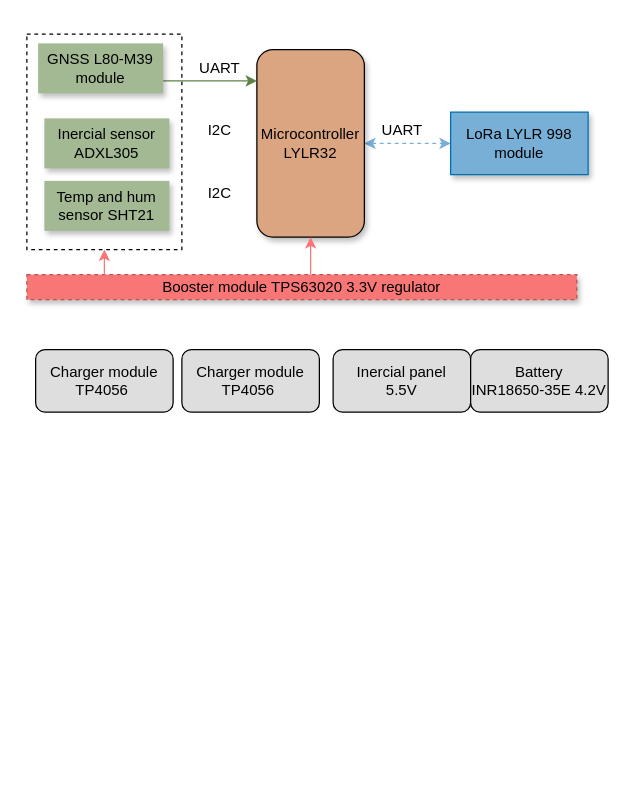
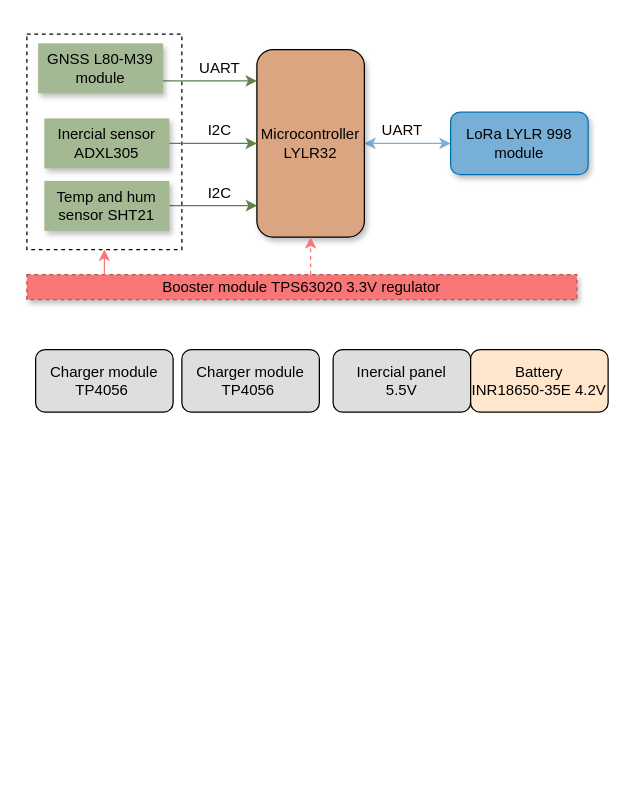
+ <mxCell id="18" style="edgeStyle=orthogonalEdgeStyle;rounded=0;orthogonalLoop=1;jettySize=auto;html=1;fillColor=#60a917;strokeColor=#5D8245;entryX=0;entryY=0.5;entryDx=0;entryDy=0;" edge="1" parent="1" source="15" target="4"><mxGeometry relative="1" as="geometry"><mxPoint x="135" y="108" as="sourcePoint" /><mxPoint x="205" y="104" as="targetPoint" /><Array as="points" /></mxGeometry></mxCell>
- <mxCell id="3" style="edgeStyle=orthogonalEdgeStyle;rounded=0;orthogonalLoop=1;jettySize=auto;html=1;strokeColor=#78AFD7;startArrow=classic;startFill=1;dashed=1;" edge="1" parent="1" source="4" target="5"><mxGeometry relative="1" as="geometry" /></mxCell>
+ <mxCell id="3" style="edgeStyle=orthogonalEdgeStyle;rounded=0;orthogonalLoop=1;jettySize=auto;html=1;strokeColor=#78AFD7;startArrow=classic;startFill=1;" edge="1" parent="1" source="4" target="5"><mxGeometry relative="1" as="geometry" /></mxCell>
- <mxCell id="5" value="&lt;font color=&quot;#000000&quot;&gt;LoRa&amp;nbsp;LYLR 998 module&lt;/font&gt;" style="rounded=0;whiteSpace=wrap;html=1;fillColor=#78AFD7;fontColor=#ffffff;strokeColor=#006EAF;shadow=1;" vertex="1" parent="1"><mxGeometry x="360" y="83" width="110" height="50" as="geometry" /></mxCell>
+ <mxCell id="5" value="&lt;font color=&quot;#000000&quot;&gt;LoRa&amp;nbsp;LYLR 998 module&lt;/font&gt;" style="whiteSpace=wrap;html=1;fillColor=#78AFD7;fontColor=#ffffff;strokeColor=#006EAF;shadow=1;rounded=1;" vertex="1" parent="1"><mxGeometry x="360" y="83" width="110" height="50" as="geometry" /></mxCell>
+ <mxCell id="16" style="edgeStyle=orthogonalEdgeStyle;rounded=0;orthogonalLoop=1;jettySize=auto;html=1;fillColor=#60a917;strokeColor=#5D8245;exitX=1;exitY=0.5;exitDx=0;exitDy=0;entryX=0.002;entryY=0.832;entryDx=0;entryDy=0;entryPerimeter=0;" edge="1" parent="1" source="17" target="4"><mxGeometry relative="1" as="geometry"><mxPoint x="205" y="163" as="targetPoint" /><Array as="points"><mxPoint x="205" y="158" /></Array></mxGeometry></mxCell>
- <mxCell id="9" style="edgeStyle=orthogonalEdgeStyle;rounded=0;orthogonalLoop=1;jettySize=auto;html=1;entryX=0.5;entryY=1;entryDx=0;entryDy=0;strokeColor=#f97676;" edge="1" parent="1" source="10" target="4"><mxGeometry relative="1" as="geometry"><Array as="points"><mxPoint x="248" y="193" /><mxPoint x="248" y="193" /></Array></mxGeometry></mxCell>
+ <mxCell id="9" style="edgeStyle=orthogonalEdgeStyle;rounded=0;orthogonalLoop=1;jettySize=auto;html=1;entryX=0.5;entryY=1;entryDx=0;entryDy=0;strokeColor=#f97676;dashed=1;" edge="1" parent="1" source="10" target="4"><mxGeometry relative="1" as="geometry"><Array as="points"><mxPoint x="248" y="193" /><mxPoint x="248" y="193" /></Array></mxGeometry></mxCell>
- <mxCell id="24" value="Battery&lt;br&gt;INR18650-35E 4.2V" style="rounded=1;whiteSpace=wrap;html=1;fillColor=#DEDEDE;" vertex="1" parent="1"><mxGeometry x="376" y="273" width="110" height="50" as="geometry" /></mxCell>
+ <mxCell id="24" value="Battery&lt;br&gt;INR18650-35E 4.2V" style="rounded=1;whiteSpace=wrap;html=1;fillColor=#ffe6cc;" vertex="1" parent="1"><mxGeometry x="376" y="273" width="110" height="50" as="geometry" /></mxCell>
